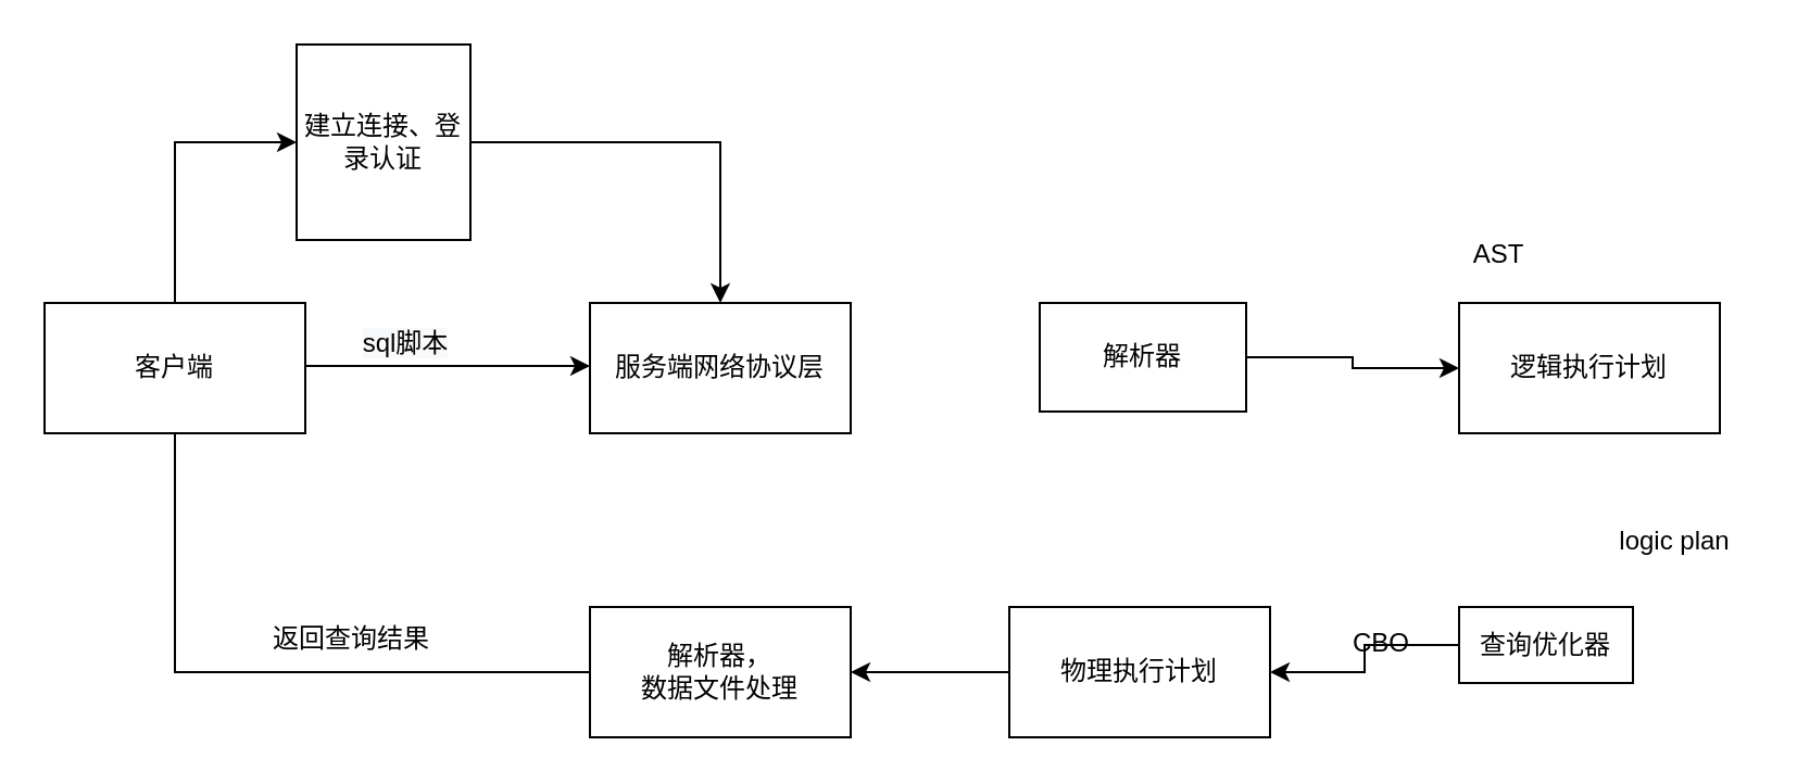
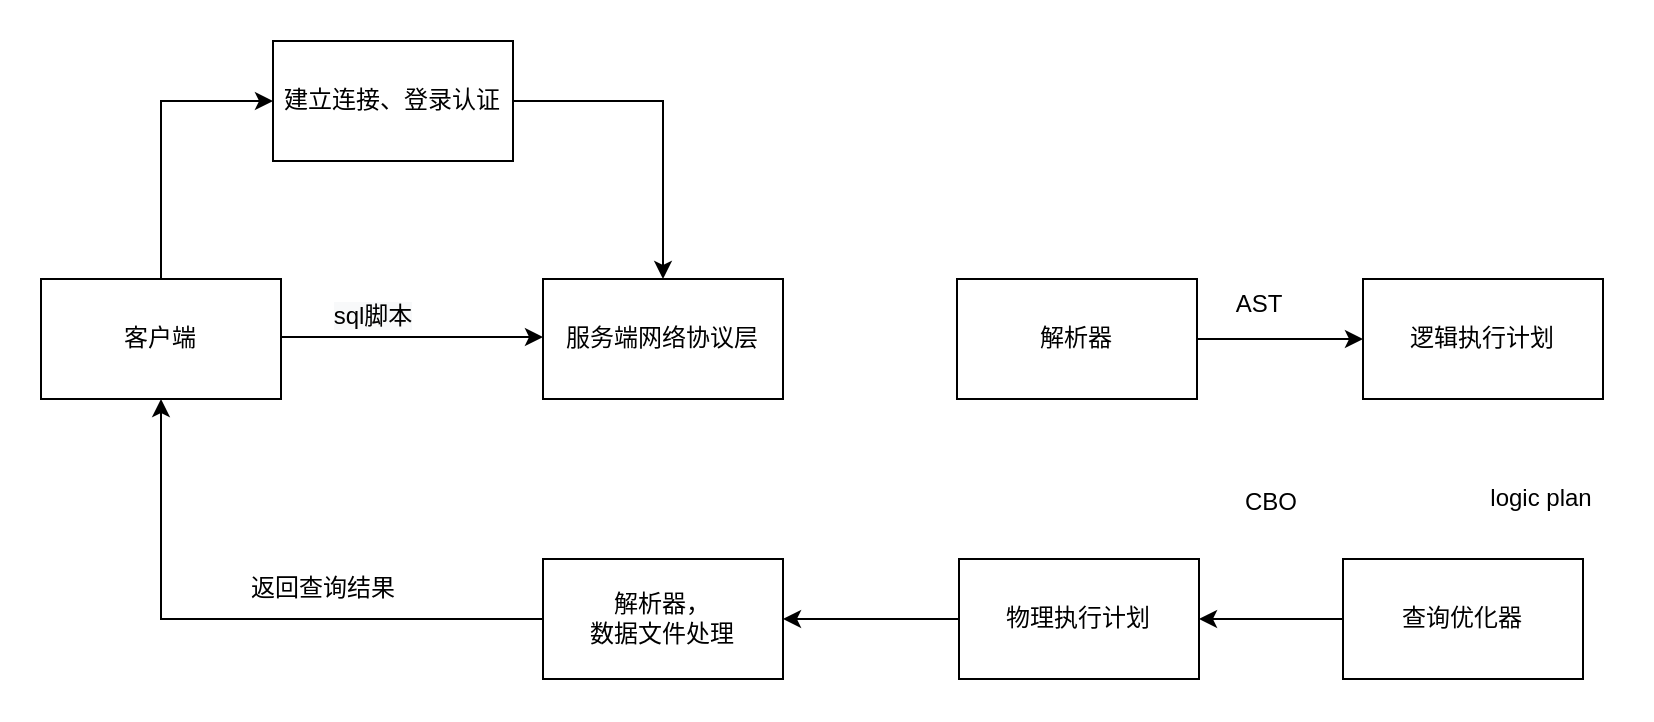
- <mxCell id="8" value="建立连接、登录认证" style="whiteSpace=wrap;html=1;rounded=0;" vertex="1" parent="1"><mxGeometry x="136" y="20" width="80" height="90" as="geometry" /></mxCell>
+ <mxCell id="8" value="建立连接、登录认证" style="whiteSpace=wrap;html=1;rounded=0;" vertex="1" parent="1"><mxGeometry x="136" y="20" width="120" height="60" as="geometry" /></mxCell>
- <mxCell id="19" value="AST" style="text;html=1;align=center;verticalAlign=middle;resizable=0;points=[];autosize=1;strokeColor=none;fillColor=none;" vertex="1" parent="1"><mxGeometry x="669" y="107" width="40" height="20" as="geometry" /></mxCell>
+ <mxCell id="19" value="AST" style="text;html=1;align=center;verticalAlign=middle;resizable=0;points=[];autosize=1;strokeColor=none;fillColor=none;" vertex="1" parent="1"><mxGeometry x="609" y="142" width="40" height="20" as="geometry" /></mxCell>
- <mxCell id="10" value="解析器" style="whiteSpace=wrap;html=1;rounded=0;" vertex="1" parent="1"><mxGeometry x="478" y="139" width="95" height="50" as="geometry" /></mxCell>
+ <mxCell id="10" value="解析器" style="whiteSpace=wrap;html=1;rounded=0;" vertex="1" parent="1"><mxGeometry x="478" y="139" width="120" height="60" as="geometry" /></mxCell>
- <mxCell id="11" value="逻辑执行计划" style="whiteSpace=wrap;html=1;rounded=0;" vertex="1" parent="1"><mxGeometry x="671" y="139" width="120" height="60" as="geometry" /></mxCell>
+ <mxCell id="11" value="逻辑执行计划" style="whiteSpace=wrap;html=1;rounded=0;" vertex="1" parent="1"><mxGeometry x="681" y="139" width="120" height="60" as="geometry" /></mxCell>
- <mxCell id="16" style="edgeStyle=orthogonalEdgeStyle;rounded=0;orthogonalLoop=1;jettySize=auto;html=1;exitX=0;exitY=0.5;exitDx=0;exitDy=0;entryX=0.5;entryY=1;entryDx=0;entryDy=0;endArrow=none;" edge="1" parent="1" source="17" target="5"><mxGeometry relative="1" as="geometry" /></mxCell>
+ <mxCell id="16" style="edgeStyle=orthogonalEdgeStyle;rounded=0;orthogonalLoop=1;jettySize=auto;html=1;exitX=0;exitY=0.5;exitDx=0;exitDy=0;entryX=0.5;entryY=1;entryDx=0;entryDy=0;" edge="1" parent="1" source="17" target="5"><mxGeometry relative="1" as="geometry" /></mxCell>
- <mxCell id="21" value="CBO" style="text;html=1;align=center;verticalAlign=middle;resizable=0;points=[];autosize=1;strokeColor=none;fillColor=none;" vertex="1" parent="1"><mxGeometry x="615" y="286" width="40" height="20" as="geometry" /></mxCell>
+ <mxCell id="21" value="CBO" style="text;html=1;align=center;verticalAlign=middle;resizable=0;points=[];autosize=1;strokeColor=none;fillColor=none;" vertex="1" parent="1"><mxGeometry x="615" y="241" width="40" height="20" as="geometry" /></mxCell>
- <mxCell id="13" value="查询优化器" style="whiteSpace=wrap;html=1;rounded=0;" vertex="1" parent="1"><mxGeometry x="671" y="279" width="80" height="35" as="geometry" /></mxCell>
+ <mxCell id="13" value="查询优化器" style="whiteSpace=wrap;html=1;rounded=0;" vertex="1" parent="1"><mxGeometry x="671" y="279" width="120" height="60" as="geometry" /></mxCell>
- <mxCell id="15" value="物理执行计划" style="whiteSpace=wrap;html=1;rounded=0;" vertex="1" parent="1"><mxGeometry x="464" y="279" width="120" height="60" as="geometry" /></mxCell>
+ <mxCell id="15" value="物理执行计划" style="whiteSpace=wrap;html=1;rounded=0;" vertex="1" parent="1"><mxGeometry x="479" y="279" width="120" height="60" as="geometry" /></mxCell>
